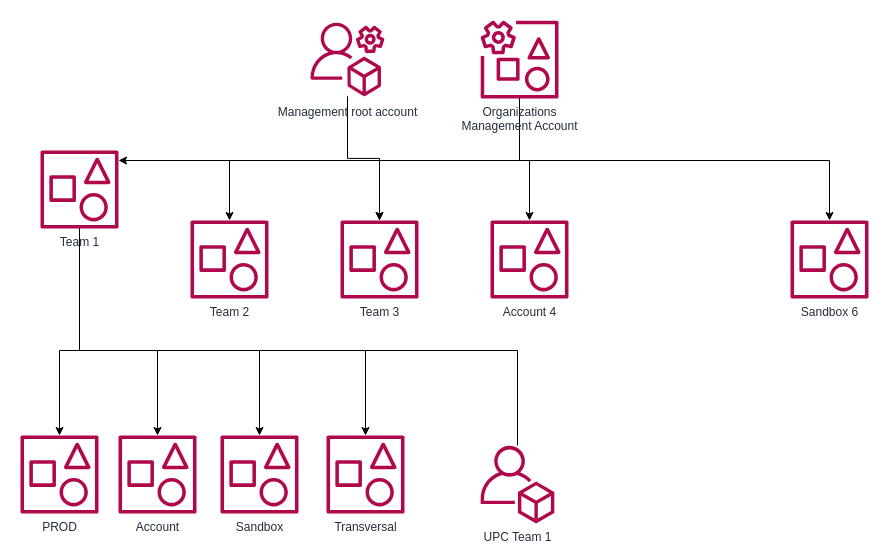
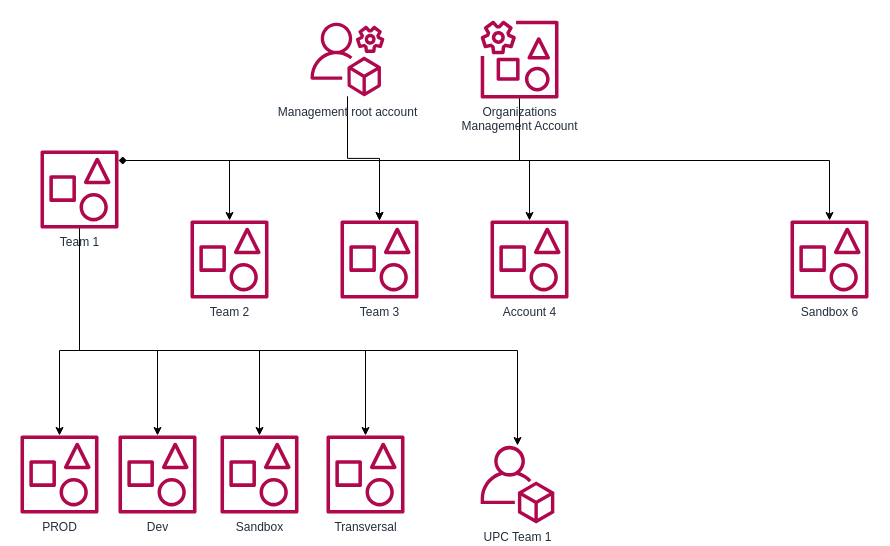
- <mxCell id="4" style="edgeStyle=orthogonalEdgeStyle;rounded=0;orthogonalLoop=1;jettySize=auto;html=1;" edge="1" parent="1" source="9" target="15"><mxGeometry relative="1" as="geometry"><Array as="points"><mxPoint x="519" y="160" /><mxPoint x="79" y="160" /></Array></mxGeometry></mxCell>
+ <mxCell id="4" style="edgeStyle=orthogonalEdgeStyle;rounded=0;orthogonalLoop=1;jettySize=auto;html=1;endArrow=diamond;" edge="1" parent="1" source="9" target="15"><mxGeometry relative="1" as="geometry"><Array as="points"><mxPoint x="519" y="160" /><mxPoint x="79" y="160" /></Array></mxGeometry></mxCell>
- <mxCell id="14" style="edgeStyle=orthogonalEdgeStyle;rounded=0;orthogonalLoop=1;jettySize=auto;html=1;endArrow=none;" edge="1" parent="1" source="15" target="24"><mxGeometry relative="1" as="geometry"><Array as="points"><mxPoint x="79" y="350" /><mxPoint x="517" y="350" /></Array></mxGeometry></mxCell>
+ <mxCell id="14" style="edgeStyle=orthogonalEdgeStyle;rounded=0;orthogonalLoop=1;jettySize=auto;html=1;" edge="1" parent="1" source="15" target="24"><mxGeometry relative="1" as="geometry"><Array as="points"><mxPoint x="79" y="350" /><mxPoint x="517" y="350" /></Array></mxGeometry></mxCell>
- <mxCell id="21" value="Account" style="sketch=0;outlineConnect=0;fontColor=#232F3E;gradientColor=none;fillColor=#B0084D;strokeColor=none;dashed=0;verticalLabelPosition=bottom;verticalAlign=top;align=center;html=1;fontSize=12;fontStyle=0;aspect=fixed;pointerEvents=1;shape=mxgraph.aws4.organizations_account2;" vertex="1" parent="1"><mxGeometry x="118" y="435" width="78" height="78" as="geometry" /></mxCell>
+ <mxCell id="21" value="Dev" style="sketch=0;outlineConnect=0;fontColor=#232F3E;gradientColor=none;fillColor=#B0084D;strokeColor=none;dashed=0;verticalLabelPosition=bottom;verticalAlign=top;align=center;html=1;fontSize=12;fontStyle=0;aspect=fixed;pointerEvents=1;shape=mxgraph.aws4.organizations_account2;" vertex="1" parent="1"><mxGeometry x="118" y="435" width="78" height="78" as="geometry" /></mxCell>
